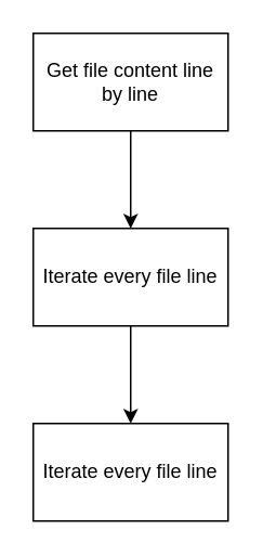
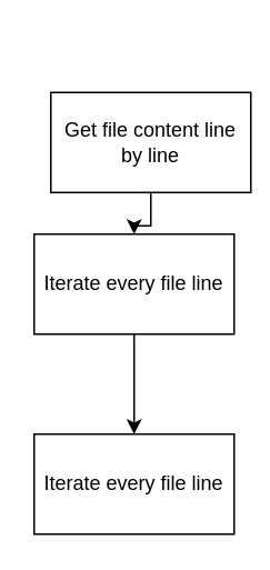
- <mxCell id="3" value="Get file content line by line" style="rounded=0;whiteSpace=wrap;html=1;" vertex="1" parent="1"><mxGeometry x="20" y="20" width="120" height="60" as="geometry" /></mxCell>
+ <mxCell id="3" value="Get file content line by line" style="rounded=0;whiteSpace=wrap;html=1;" vertex="1" parent="1"><mxGeometry x="30" y="55" width="120" height="60" as="geometry" /></mxCell>
